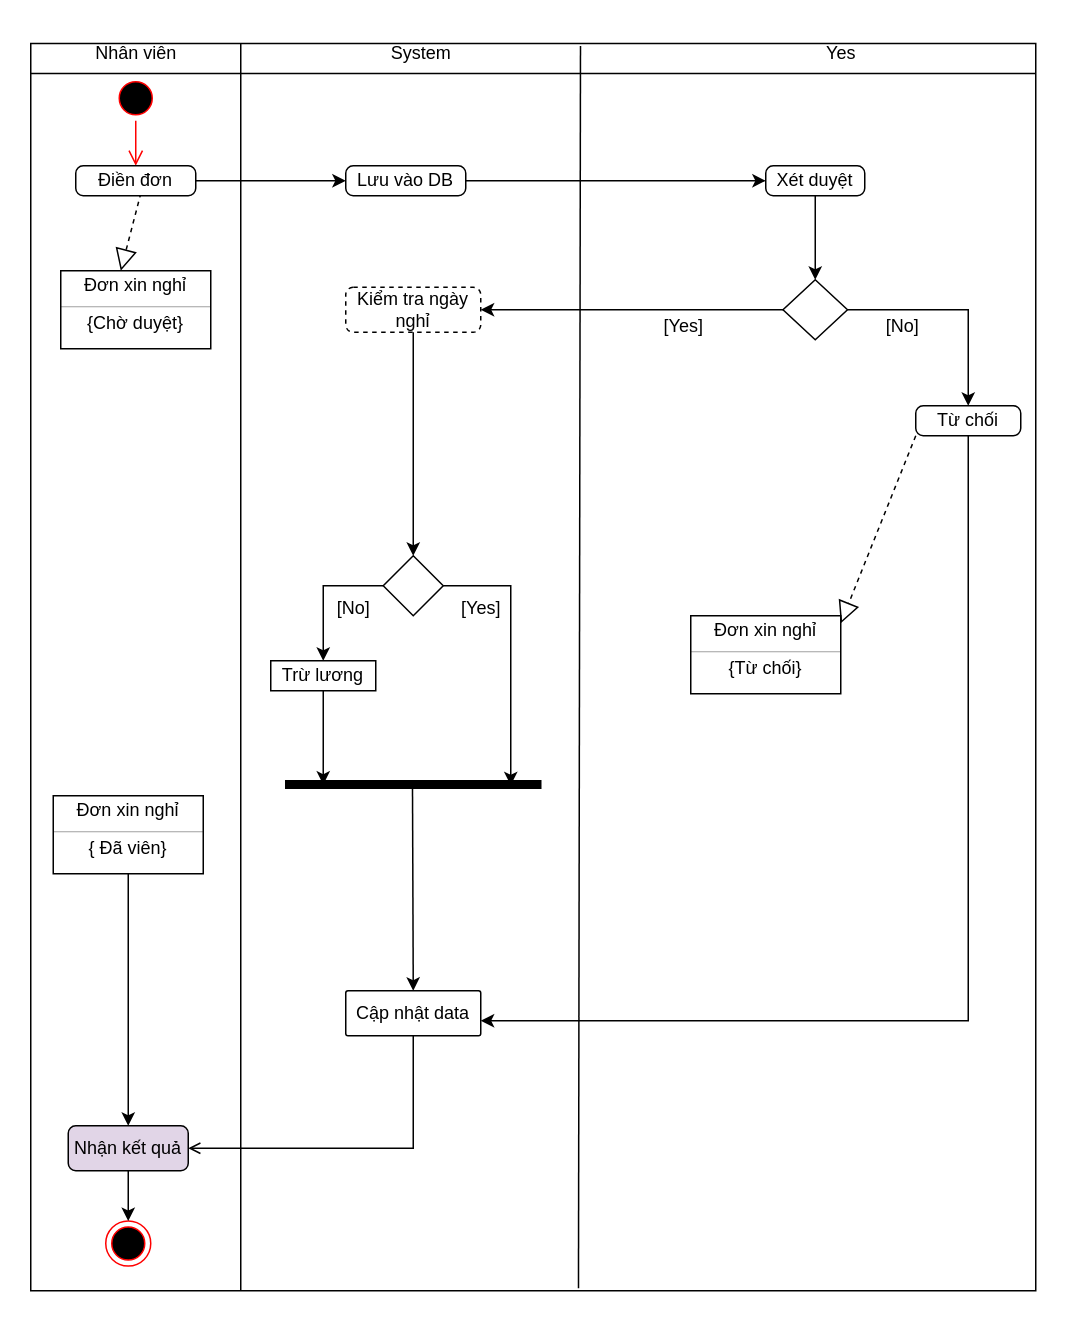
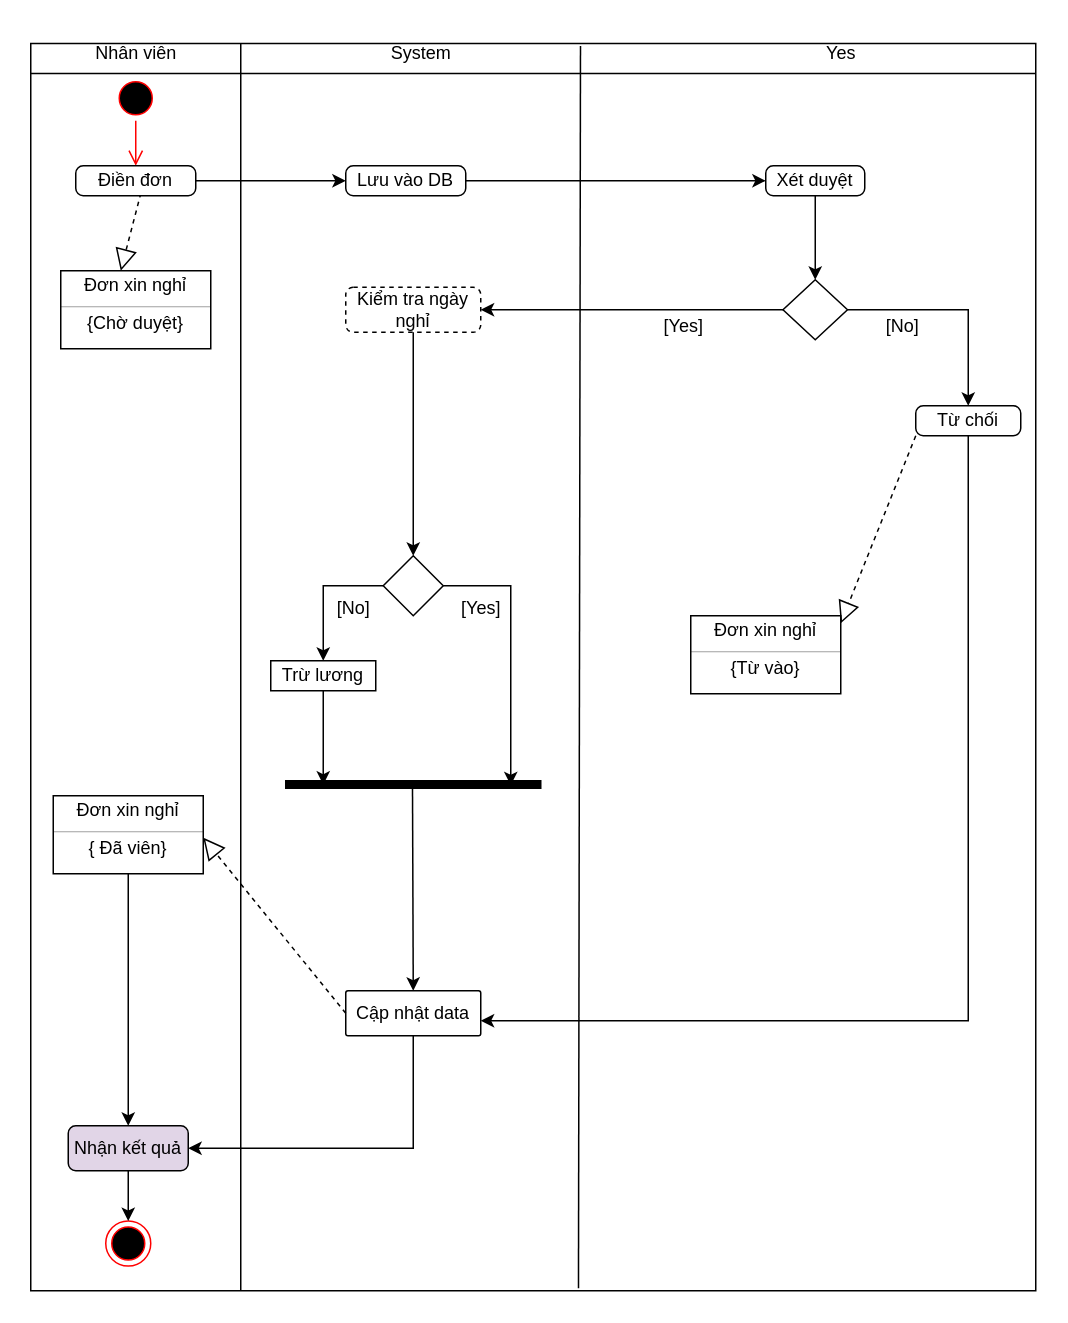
- <mxCell id="40" value="{Từ chối}" style="html=1;align=center;spacing=0;verticalAlign=middle;strokeColor=none;fillColor=none;whiteSpace=wrap;" vertex="1" parent="37"><mxGeometry y="28" width="100" height="14" as="geometry" /></mxCell>
+ <mxCell id="40" value="{Từ vào}" style="html=1;align=center;spacing=0;verticalAlign=middle;strokeColor=none;fillColor=none;whiteSpace=wrap;" vertex="1" parent="37"><mxGeometry y="28" width="100" height="14" as="geometry" /></mxCell>
+ <mxCell id="48" value="" style="endArrow=block;dashed=1;endFill=0;endSize=12;html=1;rounded=0;exitX=0;exitY=0.5;exitDx=0;exitDy=0;entryX=1;entryY=0;entryDx=0;entryDy=0;" edge="1" parent="1" source="9" target="46"><mxGeometry width="160" relative="1" as="geometry"><mxPoint x="103.43" y="138.2" as="sourcePoint" /><mxPoint x="90" y="190" as="targetPoint" /></mxGeometry></mxCell>
- <mxCell id="49" style="edgeStyle=orthogonalEdgeStyle;rounded=0;orthogonalLoop=1;jettySize=auto;html=1;entryX=1;entryY=0.5;entryDx=0;entryDy=0;exitX=0.5;exitY=1;exitDx=0;exitDy=0;endArrow=open;" edge="1" parent="1" source="9" target="8"><mxGeometry relative="1" as="geometry"><mxPoint x="284.5" y="535" as="sourcePoint" /><mxPoint x="285" y="670" as="targetPoint" /></mxGeometry></mxCell>
+ <mxCell id="49" style="edgeStyle=orthogonalEdgeStyle;rounded=0;orthogonalLoop=1;jettySize=auto;html=1;entryX=1;entryY=0.5;entryDx=0;entryDy=0;exitX=0.5;exitY=1;exitDx=0;exitDy=0;" edge="1" parent="1" source="9" target="8"><mxGeometry relative="1" as="geometry"><mxPoint x="284.5" y="535" as="sourcePoint" /><mxPoint x="285" y="670" as="targetPoint" /></mxGeometry></mxCell>
